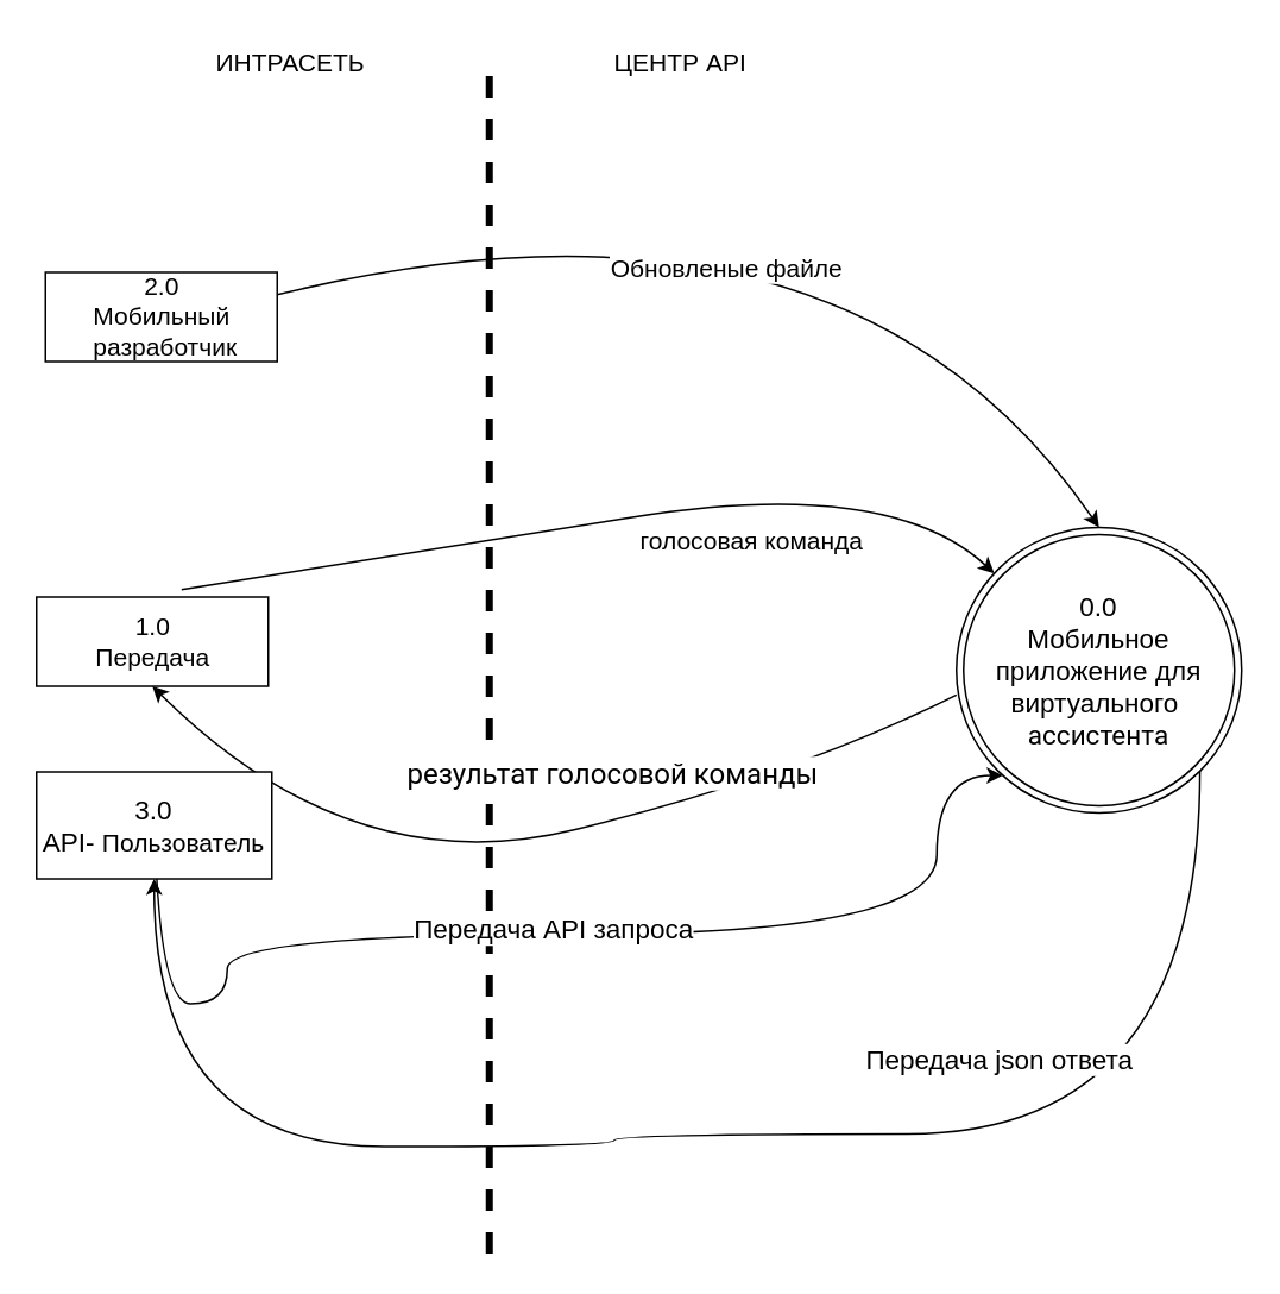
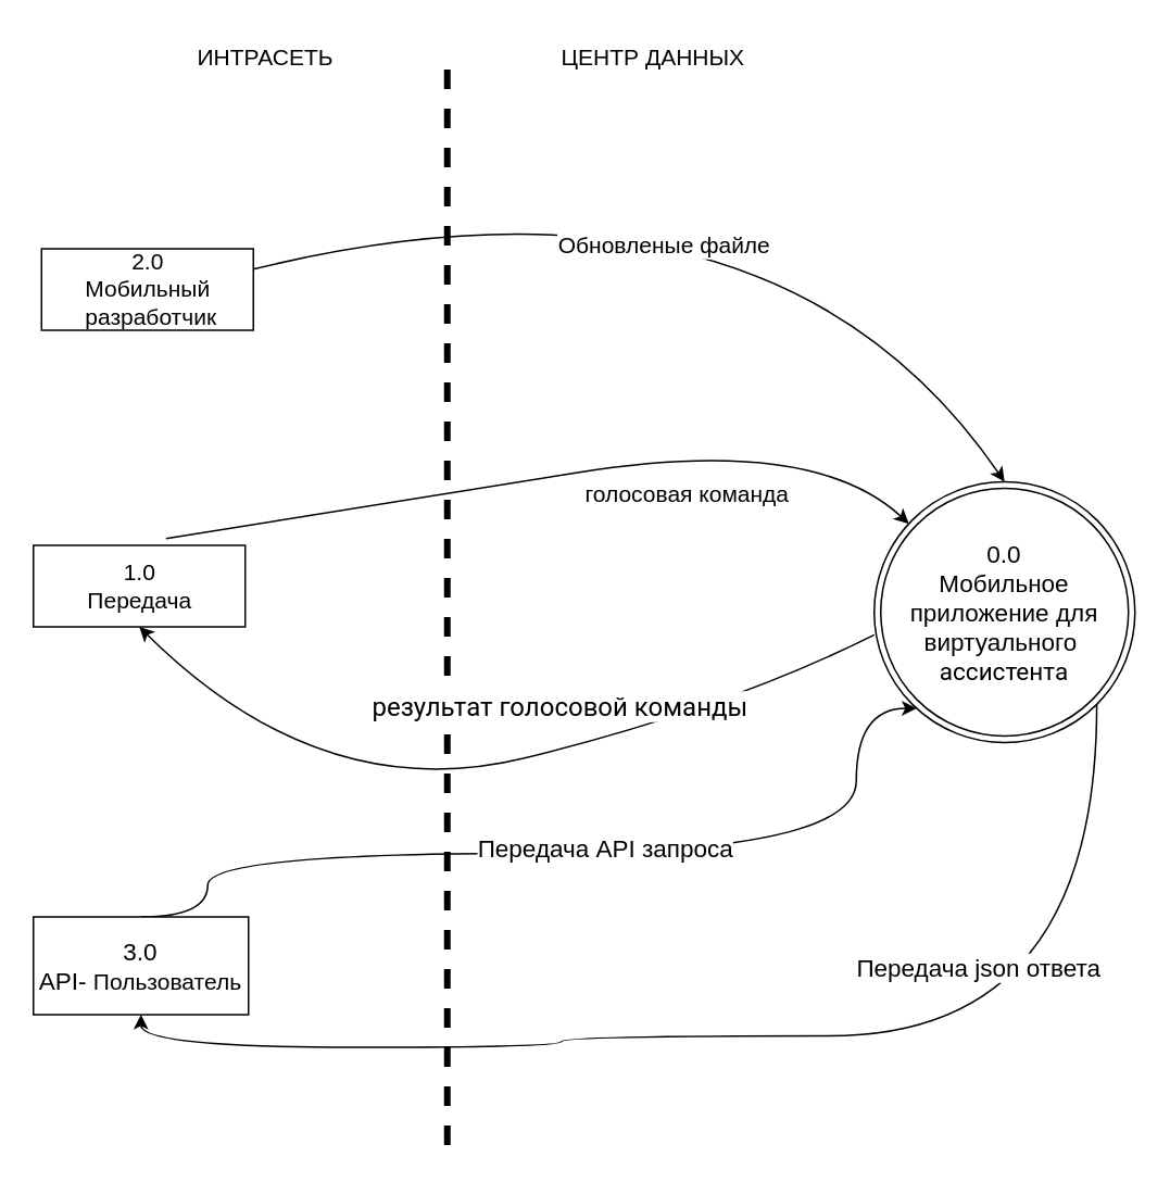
- <mxCell id="8" value="ИНТРАСЕТЬ&amp;nbsp; &amp;nbsp; &amp;nbsp; &amp;nbsp; &amp;nbsp; &amp;nbsp; &amp;nbsp; &amp;nbsp; &amp;nbsp; &amp;nbsp; &amp;nbsp; &amp;nbsp; &amp;nbsp; &amp;nbsp; &amp;nbsp; &amp;nbsp; &amp;nbsp; &amp;nbsp; ЦЕНТР АPI&lt;div style=&quot;display: none; font-size: 14px;&quot; id=&quot;SDCloudData&quot;&gt;&lt;/div&gt;" style="text;whiteSpace=wrap;html=1;strokeWidth=2;fontStyle=0;fontSize=14;" parent="1" vertex="1"><mxGeometry x="119" y="20" width="381" height="30" as="geometry" /></mxCell>
+ <mxCell id="8" value="ИНТРАСЕТЬ&amp;nbsp; &amp;nbsp; &amp;nbsp; &amp;nbsp; &amp;nbsp; &amp;nbsp; &amp;nbsp; &amp;nbsp; &amp;nbsp; &amp;nbsp; &amp;nbsp; &amp;nbsp; &amp;nbsp; &amp;nbsp; &amp;nbsp; &amp;nbsp; &amp;nbsp; &amp;nbsp; ЦЕНТР ДАННЫХ&lt;div style=&quot;display: none; font-size: 14px;&quot; id=&quot;SDCloudData&quot;&gt;&lt;/div&gt;" style="text;whiteSpace=wrap;html=1;strokeWidth=2;fontStyle=0;fontSize=14;" parent="1" vertex="1"><mxGeometry x="119" y="20" width="381" height="30" as="geometry" /></mxCell>
- <mxCell id="18" value="3.0&lt;br&gt;API-&amp;nbsp;&lt;span style=&quot;font-size: 14px;&quot;&gt;Пользователь&lt;/span&gt;" style="rounded=0;whiteSpace=wrap;html=1;fontSize=15;" vertex="1" parent="1"><mxGeometry x="20" y="432" width="132" height="60" as="geometry" /></mxCell>
+ <mxCell id="18" value="3.0&lt;br&gt;API-&amp;nbsp;&lt;span style=&quot;font-size: 14px;&quot;&gt;Пользователь&lt;/span&gt;" style="rounded=0;whiteSpace=wrap;html=1;fontSize=15;" vertex="1" parent="1"><mxGeometry x="20" y="562" width="132" height="60" as="geometry" /></mxCell>
